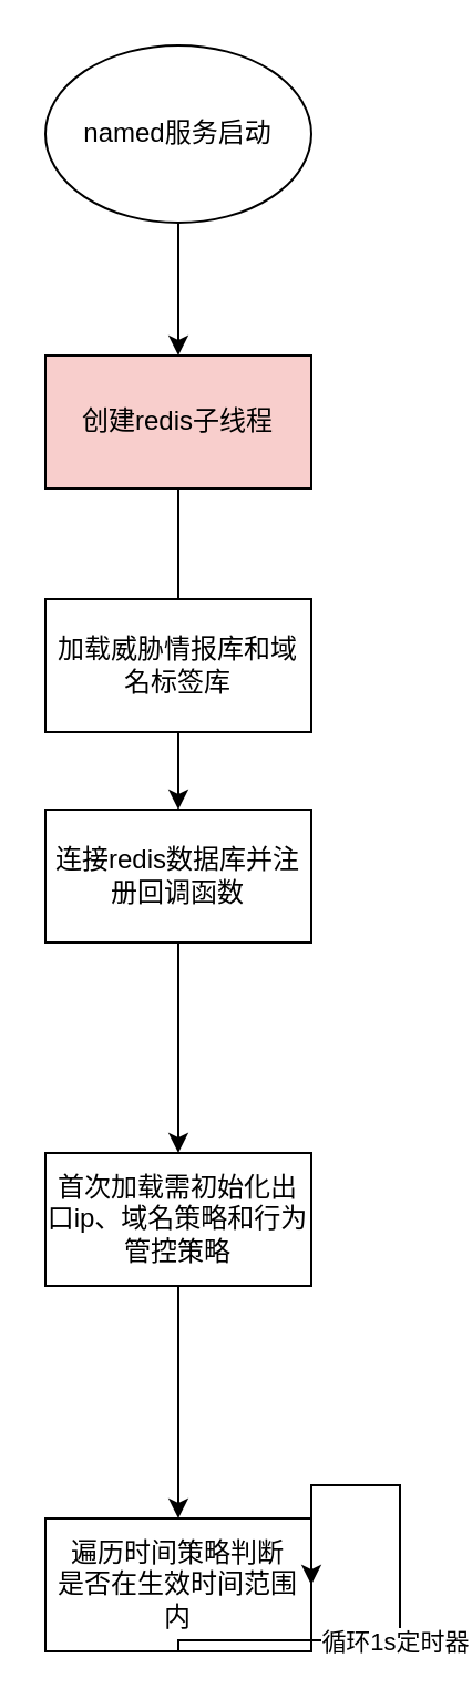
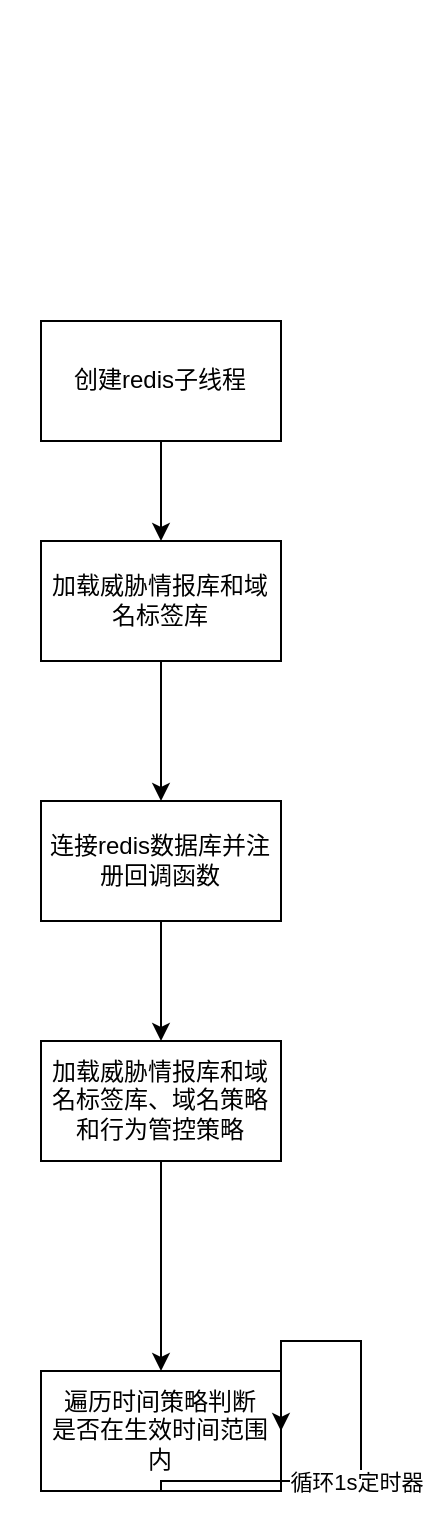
- <mxCell id="3" value="named服务启动" style="ellipse;whiteSpace=wrap;html=1;" parent="1" vertex="1"><mxGeometry x="20" y="20" width="120" height="80" as="geometry" /></mxCell>
- <mxCell id="2" value="" style="edgeStyle=orthogonalEdgeStyle;rounded=0;orthogonalLoop=1;jettySize=auto;html=1;" parent="1" source="3" target="6" edge="1"><mxGeometry relative="1" as="geometry" /></mxCell>
- <mxCell id="6" value="创建redis子线程" style="rounded=0;whiteSpace=wrap;html=1;fillColor=#f8cecc;" parent="1" vertex="1"><mxGeometry x="20" y="160" width="120" height="60" as="geometry" /></mxCell>
+ <mxCell id="6" value="创建redis子线程" style="rounded=0;whiteSpace=wrap;html=1;" parent="1" vertex="1"><mxGeometry x="20" y="160" width="120" height="60" as="geometry" /></mxCell>
- <mxCell id="4" value="" style="edgeStyle=orthogonalEdgeStyle;rounded=0;orthogonalLoop=1;jettySize=auto;html=1;endArrow=none;" parent="1" source="6" target="8" edge="1"><mxGeometry relative="1" as="geometry" /></mxCell>
+ <mxCell id="4" value="" style="edgeStyle=orthogonalEdgeStyle;rounded=0;orthogonalLoop=1;jettySize=auto;html=1;" parent="1" source="6" target="8" edge="1"><mxGeometry relative="1" as="geometry" /></mxCell>
- <mxCell id="11" value="连接redis数据库并注册回调函数" style="rounded=0;whiteSpace=wrap;html=1;" parent="1" vertex="1"><mxGeometry x="20" y="365" width="120" height="60" as="geometry" /></mxCell>
+ <mxCell id="11" value="连接redis数据库并注册回调函数" style="rounded=0;whiteSpace=wrap;html=1;" parent="1" vertex="1"><mxGeometry x="20" y="400" width="120" height="60" as="geometry" /></mxCell>
- <mxCell id="12" value="首次加载需初始化出口ip、域名策略和行为管控策略" style="rounded=0;whiteSpace=wrap;html=1;" parent="1" vertex="1"><mxGeometry x="20" y="520" width="120" height="60" as="geometry" /></mxCell>
+ <mxCell id="12" value="加载威胁情报库和域名标签库、域名策略和行为管控策略" style="rounded=0;whiteSpace=wrap;html=1;" parent="1" vertex="1"><mxGeometry x="20" y="520" width="120" height="60" as="geometry" /></mxCell>
